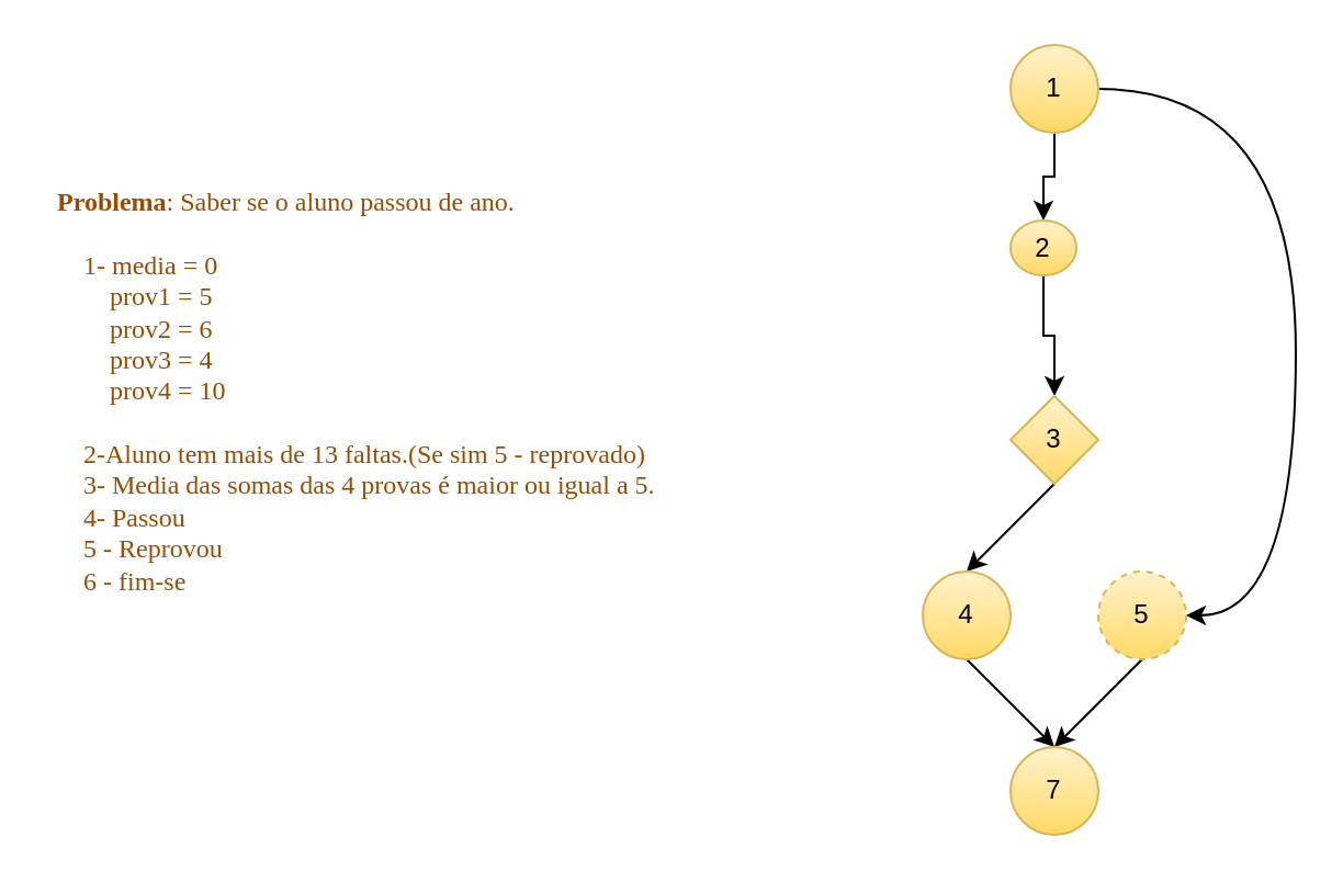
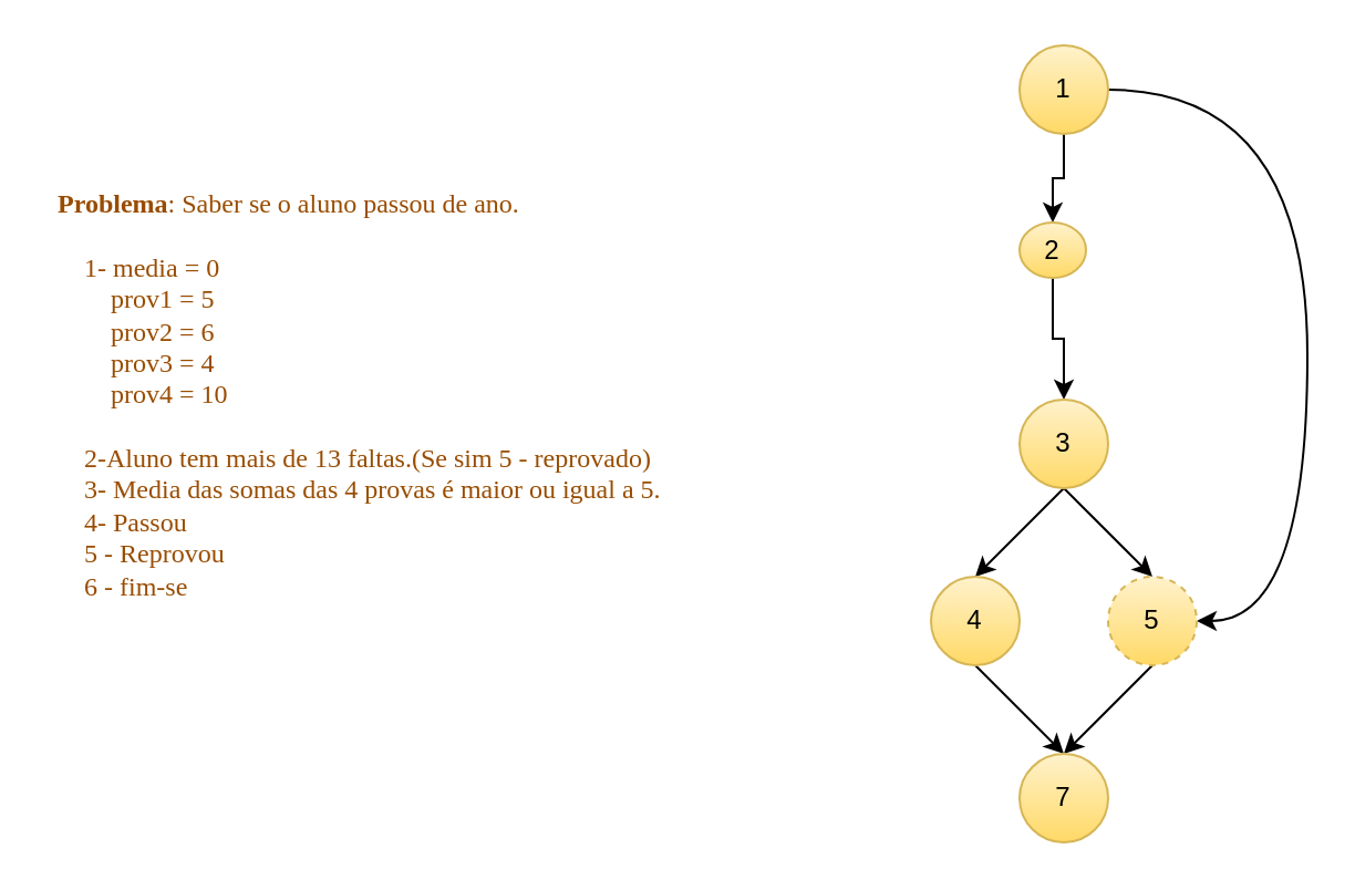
- <mxCell id="10" value="3" style="rhombus;whiteSpace=wrap;html=1;aspect=fixed;fillColor=#fff2cc;gradientColor=#ffd966;strokeColor=#d6b656;" vertex="1" parent="1"><mxGeometry x="460" y="180" width="40" height="40" as="geometry" /></mxCell>
+ <mxCell id="10" value="3" style="ellipse;whiteSpace=wrap;html=1;aspect=fixed;fillColor=#fff2cc;gradientColor=#ffd966;strokeColor=#d6b656;" vertex="1" parent="1"><mxGeometry x="460" y="180" width="40" height="40" as="geometry" /></mxCell>
+ <mxCell id="9" style="rounded=0;orthogonalLoop=1;jettySize=auto;html=1;exitX=0.5;exitY=1;exitDx=0;exitDy=0;entryX=0.5;entryY=0;entryDx=0;entryDy=0;" edge="1" parent="1" source="10" target="14"><mxGeometry relative="1" as="geometry" /></mxCell>
